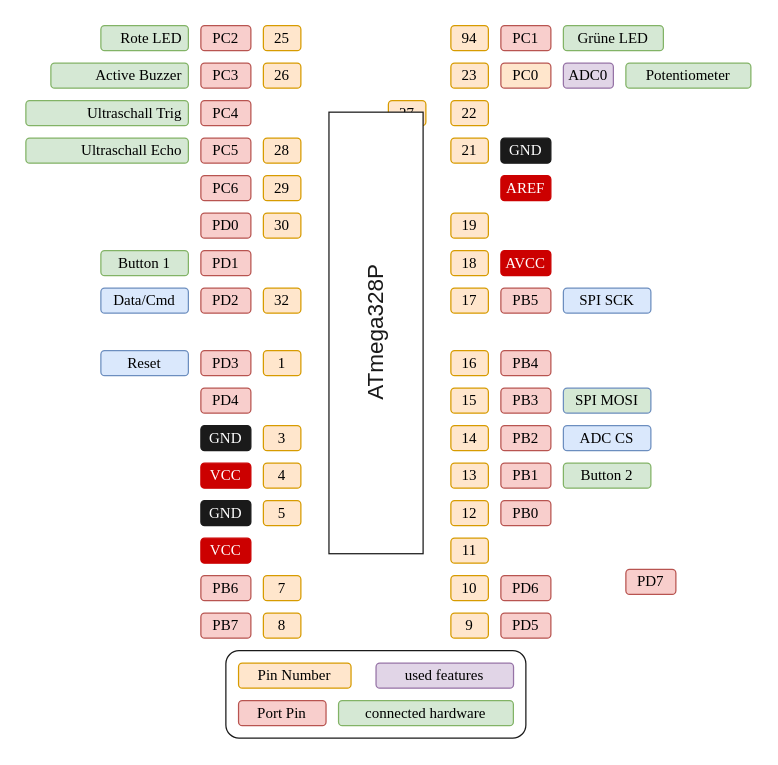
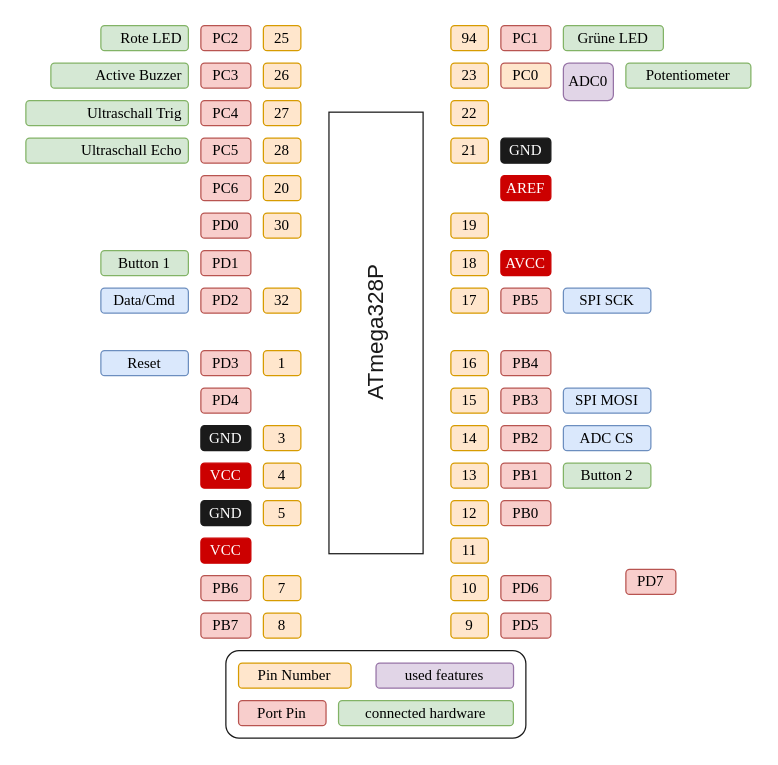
- <mxCell id="66" value="ADC0" style="rounded=1;whiteSpace=wrap;html=1;fillColor=#e1d5e7;strokeColor=#9673a6;fontFamily=Roboto Mono;fontSource=https%3A%2F%2Ffonts.googleapis.com%2Fcss%3Ffamily%3DRoboto%2BMono;" vertex="1" parent="1"><mxGeometry x="450" y="50" width="40" height="20" as="geometry" /></mxCell>
+ <mxCell id="66" value="ADC0" style="rounded=1;whiteSpace=wrap;html=1;fillColor=#e1d5e7;strokeColor=#9673a6;fontFamily=Roboto Mono;fontSource=https%3A%2F%2Ffonts.googleapis.com%2Fcss%3Ffamily%3DRoboto%2BMono;" vertex="1" parent="1"><mxGeometry x="450" y="50" width="40" height="30" as="geometry" /></mxCell>
- <mxCell id="20" value="27" style="rounded=1;whiteSpace=wrap;html=1;fillColor=#ffe6cc;strokeColor=#d79b00;fontFamily=Roboto Mono;fontSource=https%3A%2F%2Ffonts.googleapis.com%2Fcss%3Ffamily%3DRoboto%2BMono;" vertex="1" parent="1"><mxGeometry x="310" y="80" width="30" height="20" as="geometry" /></mxCell>
+ <mxCell id="20" value="27" style="rounded=1;whiteSpace=wrap;html=1;fillColor=#ffe6cc;strokeColor=#d79b00;fontFamily=Roboto Mono;fontSource=https%3A%2F%2Ffonts.googleapis.com%2Fcss%3Ffamily%3DRoboto%2BMono;" vertex="1" parent="1"><mxGeometry x="210" y="80" width="30" height="20" as="geometry" /></mxCell>
- <mxCell id="22" value="29" style="rounded=1;whiteSpace=wrap;html=1;fillColor=#ffe6cc;strokeColor=#d79b00;fontFamily=Roboto Mono;fontSource=https%3A%2F%2Ffonts.googleapis.com%2Fcss%3Ffamily%3DRoboto%2BMono;" vertex="1" parent="1"><mxGeometry x="210" y="140" width="30" height="20" as="geometry" /></mxCell>
+ <mxCell id="22" value="20" style="rounded=1;whiteSpace=wrap;html=1;fillColor=#ffe6cc;strokeColor=#d79b00;fontFamily=Roboto Mono;fontSource=https%3A%2F%2Ffonts.googleapis.com%2Fcss%3Ffamily%3DRoboto%2BMono;" vertex="1" parent="1"><mxGeometry x="210" y="140" width="30" height="20" as="geometry" /></mxCell>
- <mxCell id="72" value="SPI MOSI" style="rounded=1;whiteSpace=wrap;html=1;fillColor=#d5e8d4;strokeColor=#6c8ebf;fontFamily=Roboto Mono;fontSource=https%3A%2F%2Ffonts.googleapis.com%2Fcss%3Ffamily%3DRoboto%2BMono;" vertex="1" parent="1"><mxGeometry x="450" y="310" width="70" height="20" as="geometry" /></mxCell>
+ <mxCell id="72" value="SPI MOSI" style="rounded=1;whiteSpace=wrap;html=1;fillColor=#dae8fc;strokeColor=#6c8ebf;fontFamily=Roboto Mono;fontSource=https%3A%2F%2Ffonts.googleapis.com%2Fcss%3Ffamily%3DRoboto%2BMono;" vertex="1" parent="1"><mxGeometry x="450" y="310" width="70" height="20" as="geometry" /></mxCell>
